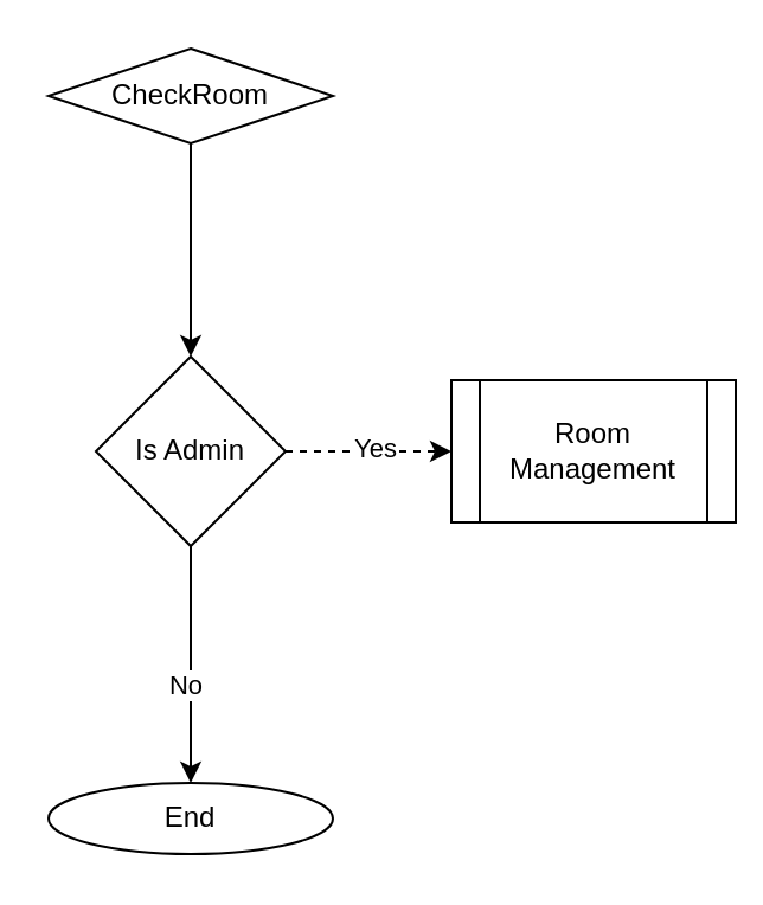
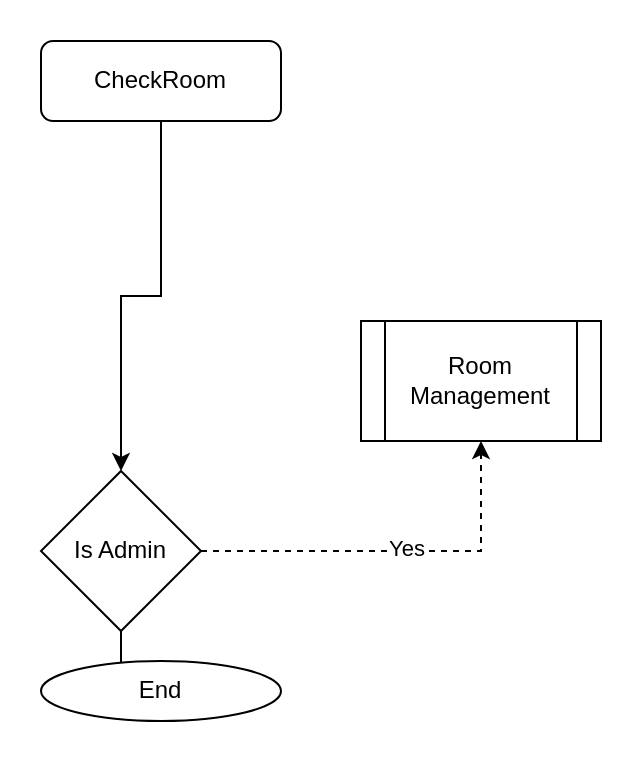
- <mxCell id="3" value="CheckRoom" style="rhombus;whiteSpace=wrap;html=1;" vertex="1" parent="1"><mxGeometry x="20" y="20" width="120" height="40" as="geometry" /></mxCell>
+ <mxCell id="3" value="CheckRoom" style="rounded=1;whiteSpace=wrap;html=1;" vertex="1" parent="1"><mxGeometry x="20" y="20" width="120" height="40" as="geometry" /></mxCell>
- <mxCell id="8" value="Is Admin" style="rhombus;whiteSpace=wrap;html=1;" vertex="1" parent="1"><mxGeometry x="40" y="150" width="80" height="80" as="geometry" /></mxCell>
+ <mxCell id="8" value="Is Admin" style="rhombus;whiteSpace=wrap;html=1;" vertex="1" parent="1"><mxGeometry x="20" y="235" width="80" height="80" as="geometry" /></mxCell>
- <mxCell id="10" value="Room Management" style="shape=process;whiteSpace=wrap;html=1;backgroundOutline=1;" vertex="1" parent="1"><mxGeometry x="190" y="160" width="120" height="60" as="geometry" /></mxCell>
+ <mxCell id="10" value="Room Management" style="shape=process;whiteSpace=wrap;html=1;backgroundOutline=1;" vertex="1" parent="1"><mxGeometry x="180" y="160" width="120" height="60" as="geometry" /></mxCell>
